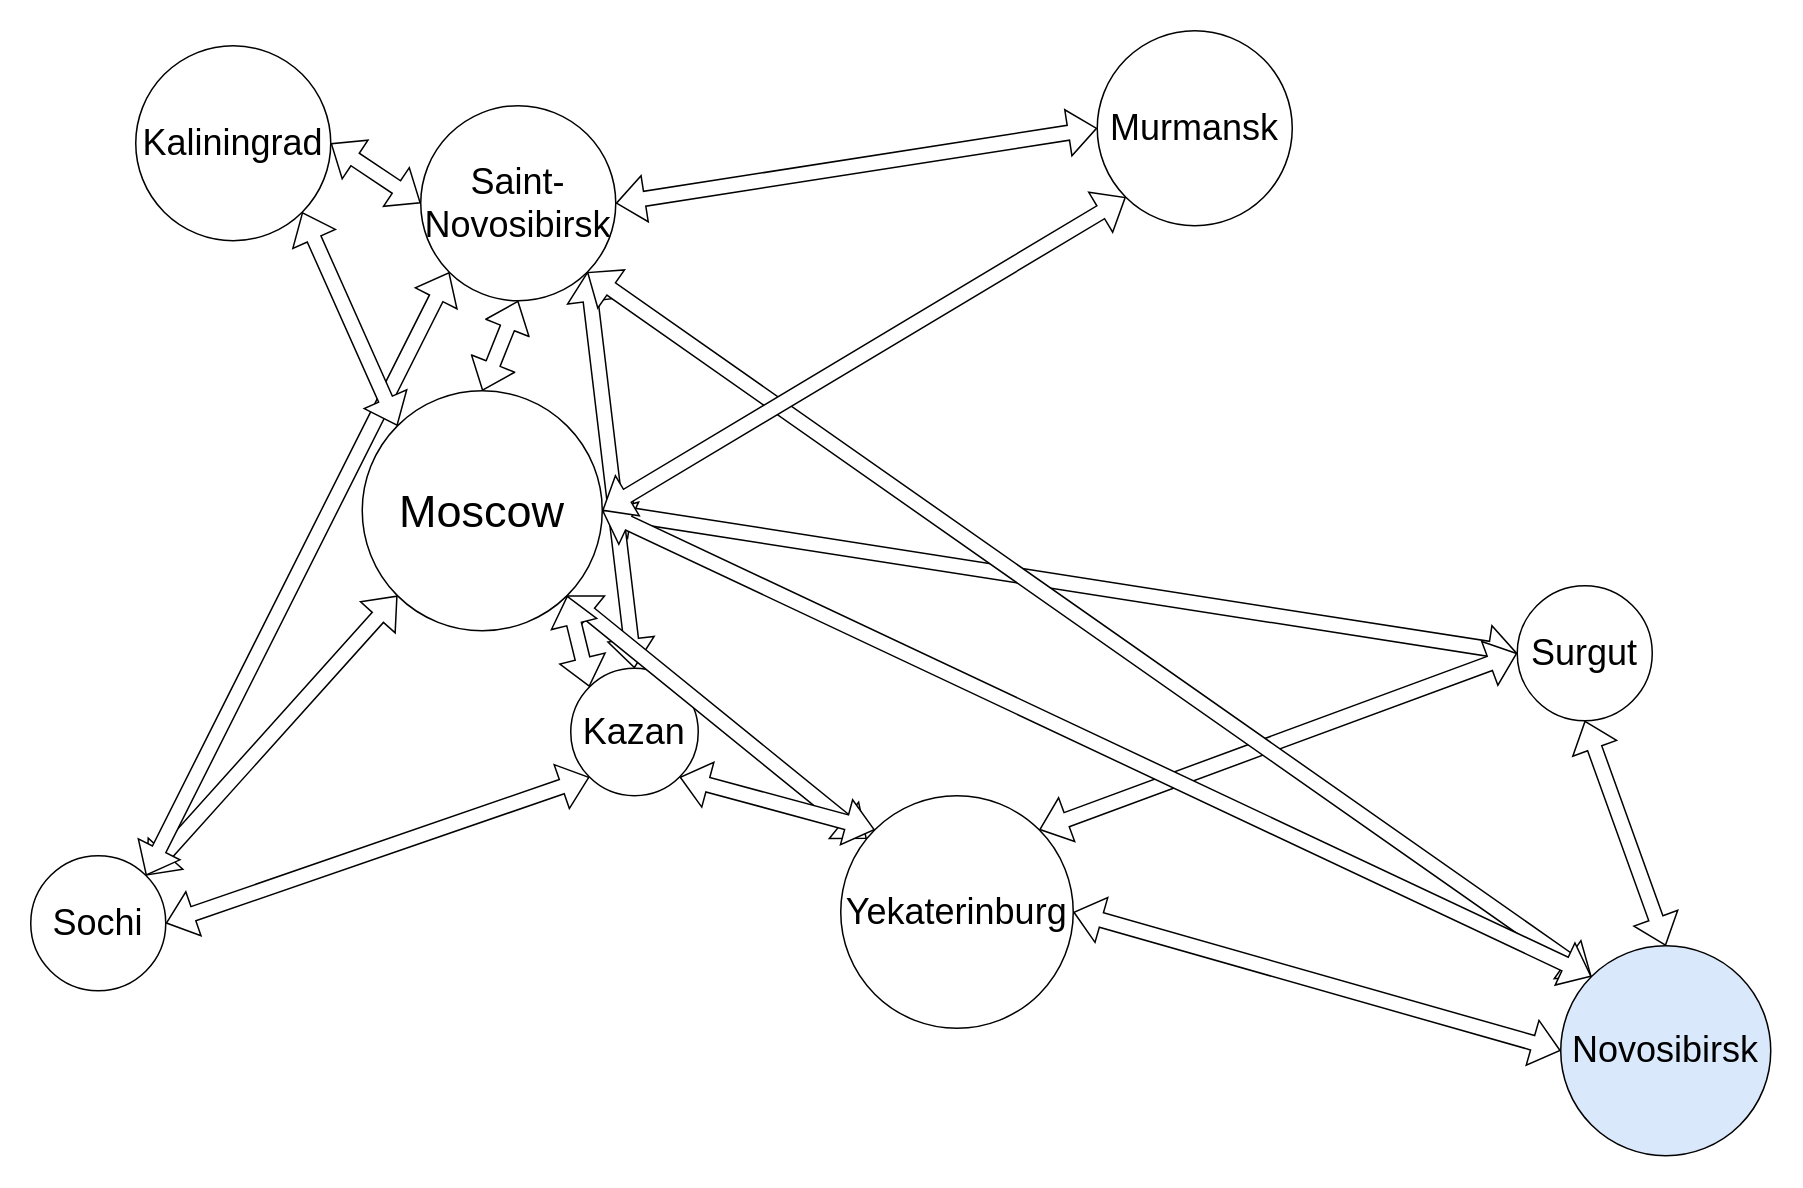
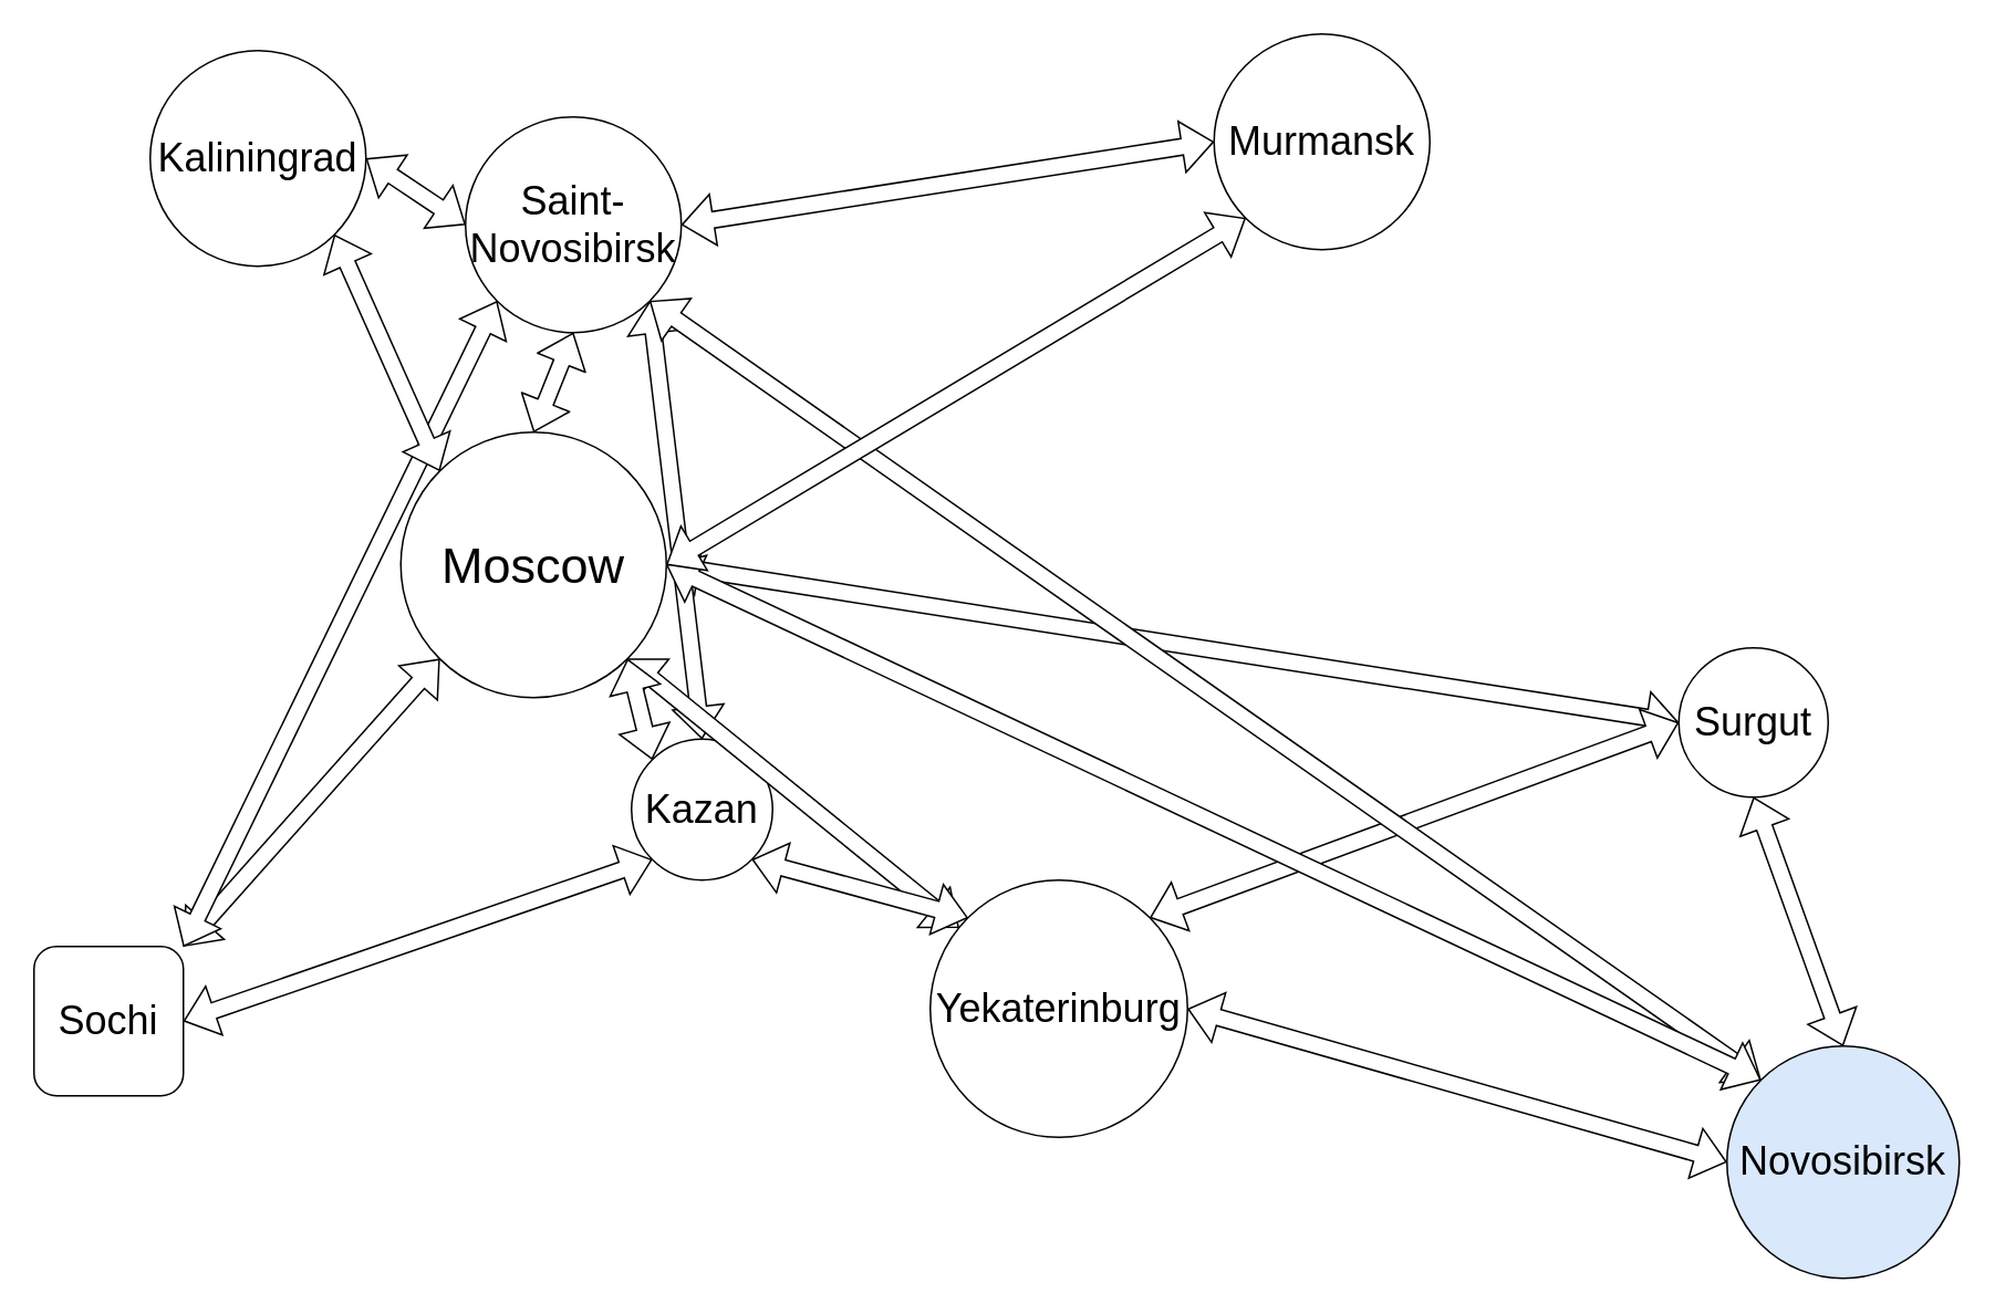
- <mxCell id="15" value="&lt;span style=&quot;font-size: 24px;&quot;&gt;Sochi&lt;/span&gt;" style="ellipse;whiteSpace=wrap;html=1;aspect=fixed;fontSize=24;" vertex="1" parent="1"><mxGeometry x="20" y="570" width="90" height="90" as="geometry" /></mxCell>
+ <mxCell id="15" value="&lt;span style=&quot;font-size: 24px;&quot;&gt;Sochi&lt;/span&gt;" style="whiteSpace=wrap;html=1;aspect=fixed;fontSize=24;rounded=1;" vertex="1" parent="1"><mxGeometry x="20" y="570" width="90" height="90" as="geometry" /></mxCell>
